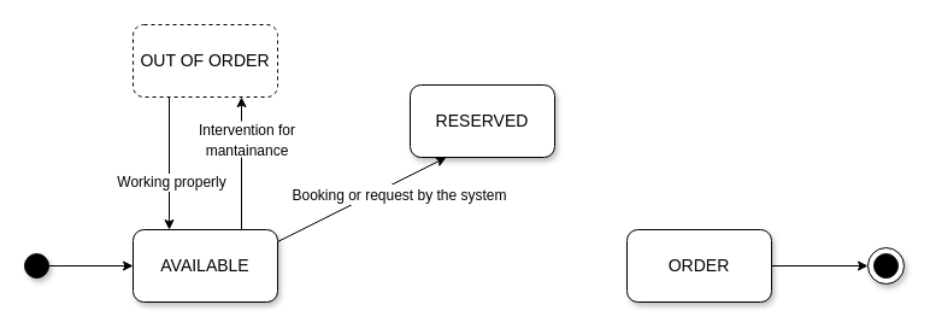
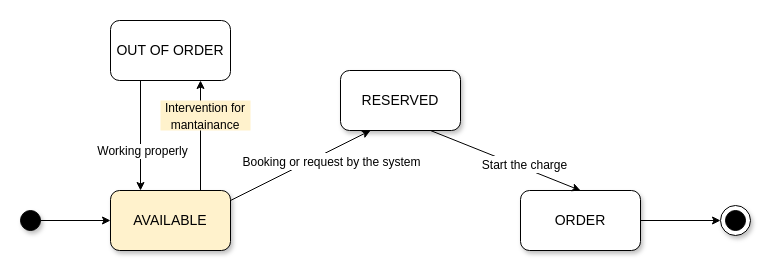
- <mxCell id="7" value="OUT OF ORDER" style="rounded=1;whiteSpace=wrap;html=1;fontSize=14;fillColor=#FFFFFF;dashed=1;" vertex="1" parent="1"><mxGeometry x="110" y="20" width="120" height="60" as="geometry" /></mxCell>
+ <mxCell id="7" value="OUT OF ORDER" style="rounded=1;whiteSpace=wrap;html=1;fontSize=14;fillColor=#FFFFFF;" vertex="1" parent="1"><mxGeometry x="110" y="20" width="120" height="60" as="geometry" /></mxCell>
- <mxCell id="16" value="&lt;font style=&quot;font-size: 12px;&quot;&gt;Intervention for mantainance&lt;/font&gt;" style="rounded=0;whiteSpace=wrap;html=1;shadow=0;fontSize=14;fillColor=#FFFFFF;fontColor=#000000;strokeColor=none;" vertex="1" parent="1"><mxGeometry x="160" y="100" width="90" height="30" as="geometry" /></mxCell>
+ <mxCell id="16" value="&lt;font style=&quot;font-size: 12px;&quot;&gt;Intervention for mantainance&lt;/font&gt;" style="rounded=0;whiteSpace=wrap;html=1;shadow=0;fontSize=14;fillColor=#fff2cc;fontColor=#000000;strokeColor=none;" vertex="1" parent="1"><mxGeometry x="160" y="100" width="90" height="30" as="geometry" /></mxCell>
+ <mxCell id="10" value="" style="endArrow=classic;html=1;rounded=0;fontSize=14;entryX=0.5;entryY=0;entryDx=0;entryDy=0;exitX=0.75;exitY=1;exitDx=0;exitDy=0;" edge="1" parent="1" source="5" target="6"><mxGeometry width="50" height="50" relative="1" as="geometry"><mxPoint x="480" y="120" as="sourcePoint" /><mxPoint x="530" y="70" as="targetPoint" /></mxGeometry></mxCell>
+ <mxCell id="11" value="&lt;font style=&quot;font-size: 12px;&quot;&gt;Start the charge&lt;/font&gt;" style="edgeLabel;html=1;align=center;verticalAlign=middle;resizable=0;points=[];fontSize=14;" vertex="1" connectable="0" parent="10"><mxGeometry x="0.267" y="-2" relative="1" as="geometry"><mxPoint y="-6" as="offset" /></mxGeometry></mxCell>
- <mxCell id="2" value="&lt;font style=&quot;font-size: 14px;&quot;&gt;AVAILABLE&lt;/font&gt;" style="rounded=1;whiteSpace=wrap;html=1;shadow=1;" vertex="1" parent="1"><mxGeometry x="110" y="190" width="120" height="60" as="geometry" /></mxCell>
+ <mxCell id="2" value="&lt;font style=&quot;font-size: 14px;&quot;&gt;AVAILABLE&lt;/font&gt;" style="rounded=1;whiteSpace=wrap;html=1;shadow=1;fillColor=#fff2cc;" vertex="1" parent="1"><mxGeometry x="110" y="190" width="120" height="60" as="geometry" /></mxCell>
